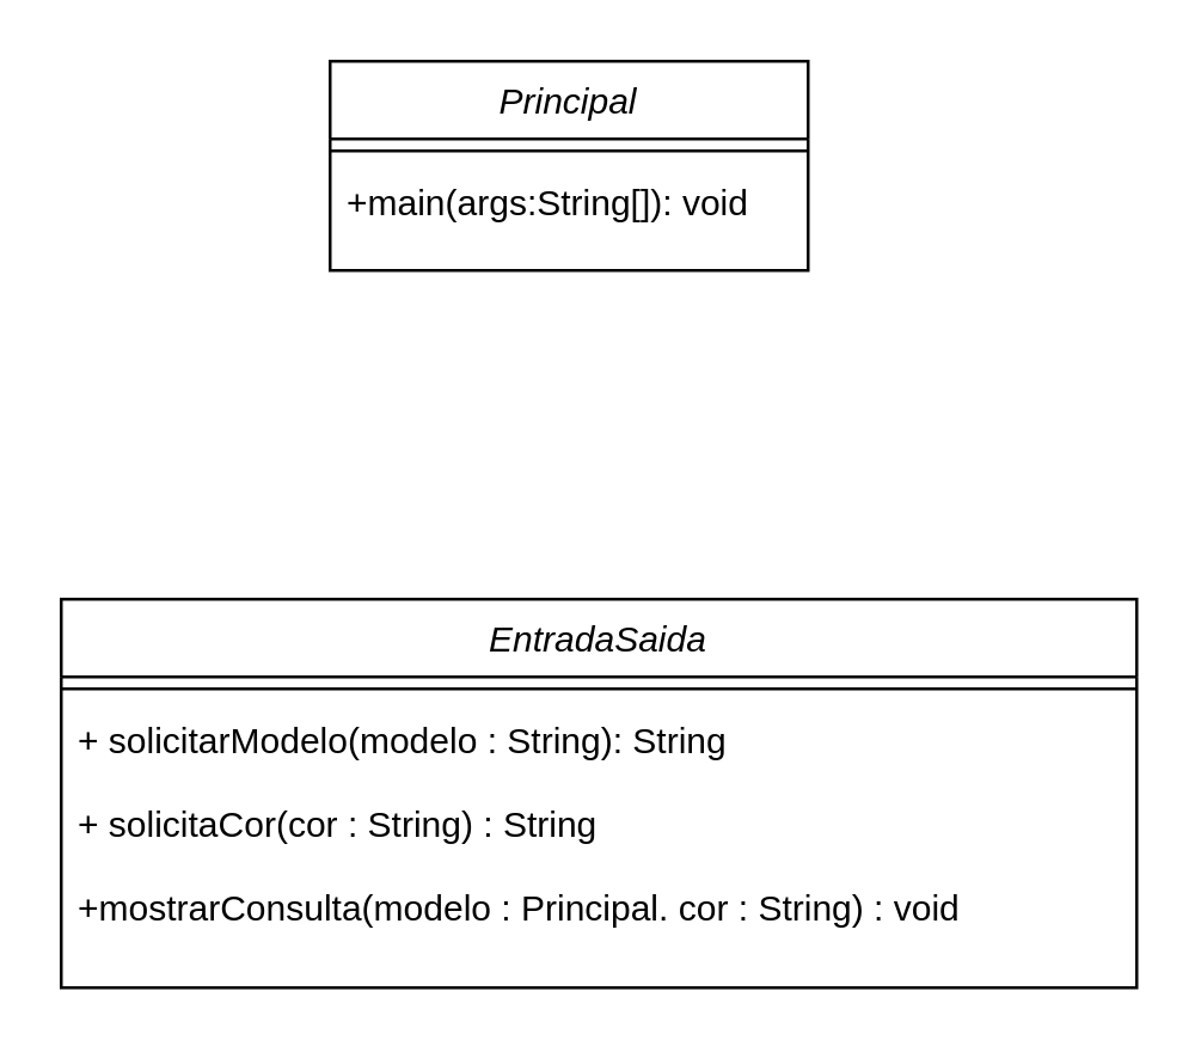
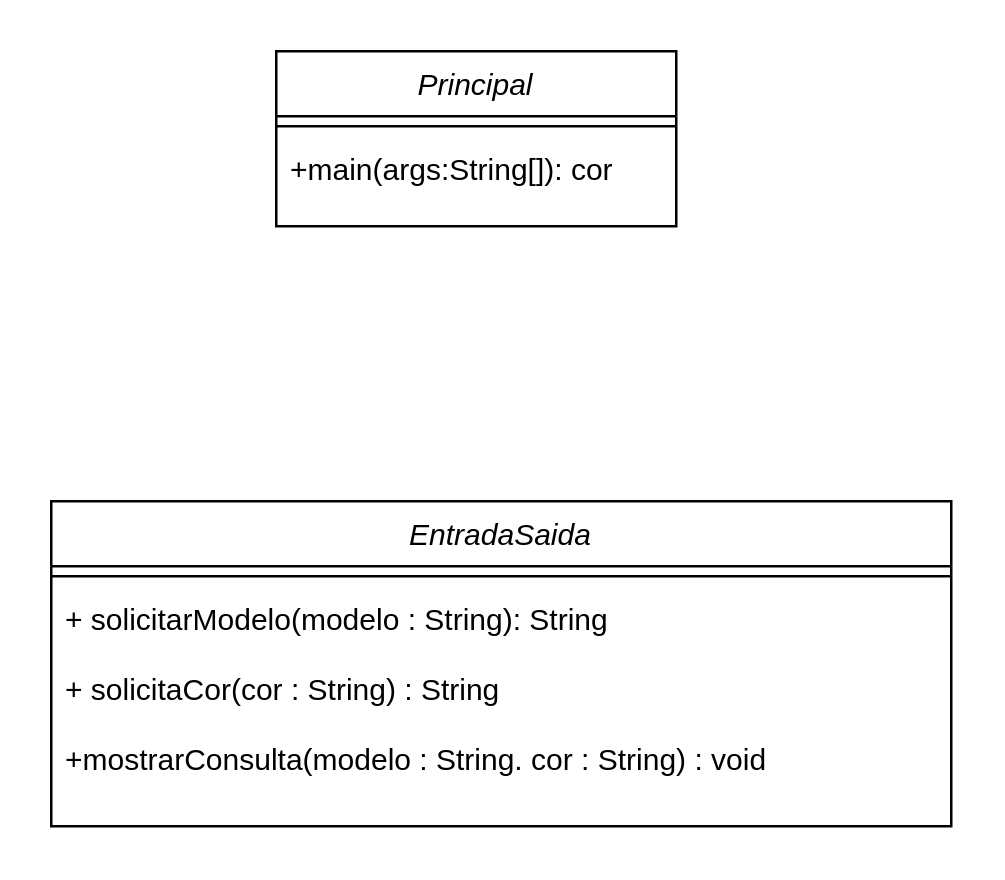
- <mxCell id="4" value="+main(args:String[]): void" style="text;align=left;verticalAlign=top;spacingLeft=4;spacingRight=4;overflow=hidden;rotatable=0;points=[[0,0.5],[1,0.5]];portConstraint=eastwest;" vertex="1" parent="2"><mxGeometry y="34" width="160" height="26" as="geometry" /></mxCell>
+ <mxCell id="4" value="+main(args:String[]): cor" style="text;align=left;verticalAlign=top;spacingLeft=4;spacingRight=4;overflow=hidden;rotatable=0;points=[[0,0.5],[1,0.5]];portConstraint=eastwest;" vertex="1" parent="2"><mxGeometry y="34" width="160" height="26" as="geometry" /></mxCell>
- <mxCell id="7" value="+ solicitarModelo(modelo : String): String&#10;&#10;+ solicitaCor(cor : String) : String&#10;&#10;+mostrarConsulta(modelo : Principal. cor : String) : void" style="text;align=left;verticalAlign=top;spacingLeft=4;spacingRight=4;overflow=hidden;rotatable=0;points=[[0,0.5],[1,0.5]];portConstraint=eastwest;" vertex="1" parent="5"><mxGeometry y="34" width="360" height="96" as="geometry" /></mxCell>
+ <mxCell id="7" value="+ solicitarModelo(modelo : String): String&#10;&#10;+ solicitaCor(cor : String) : String&#10;&#10;+mostrarConsulta(modelo : String. cor : String) : void" style="text;align=left;verticalAlign=top;spacingLeft=4;spacingRight=4;overflow=hidden;rotatable=0;points=[[0,0.5],[1,0.5]];portConstraint=eastwest;" vertex="1" parent="5"><mxGeometry y="34" width="360" height="96" as="geometry" /></mxCell>
